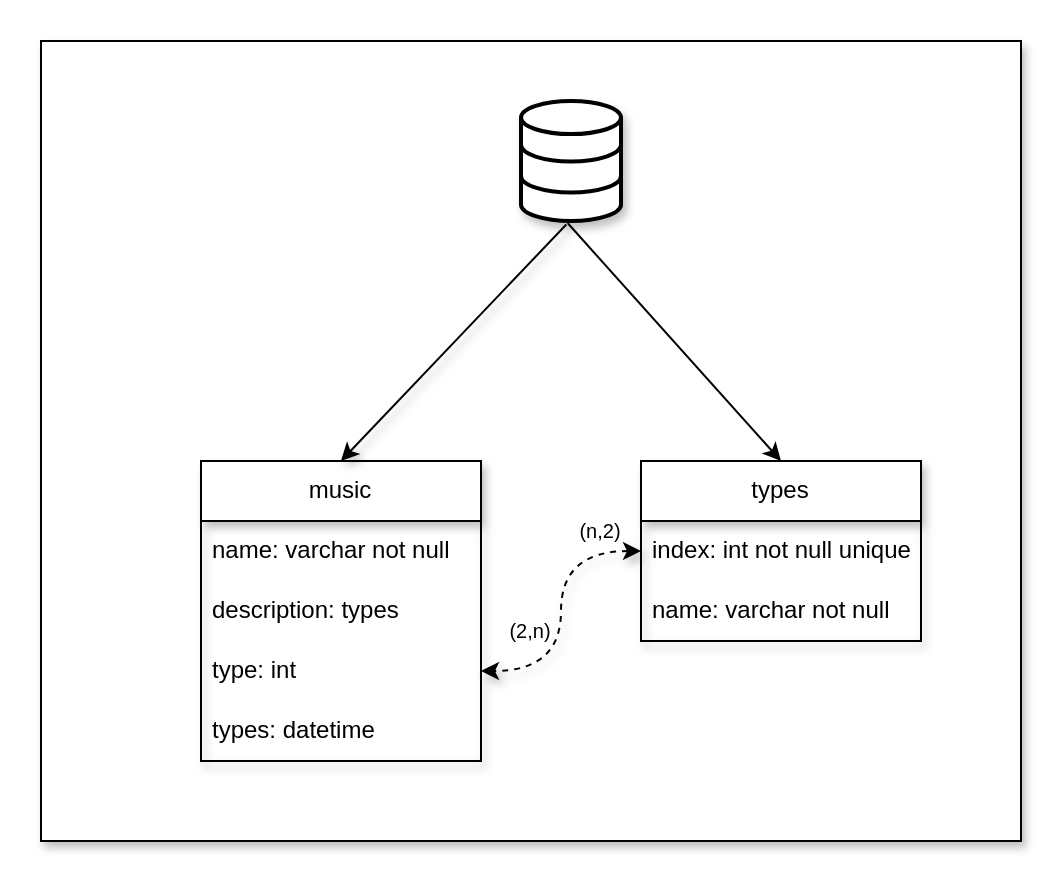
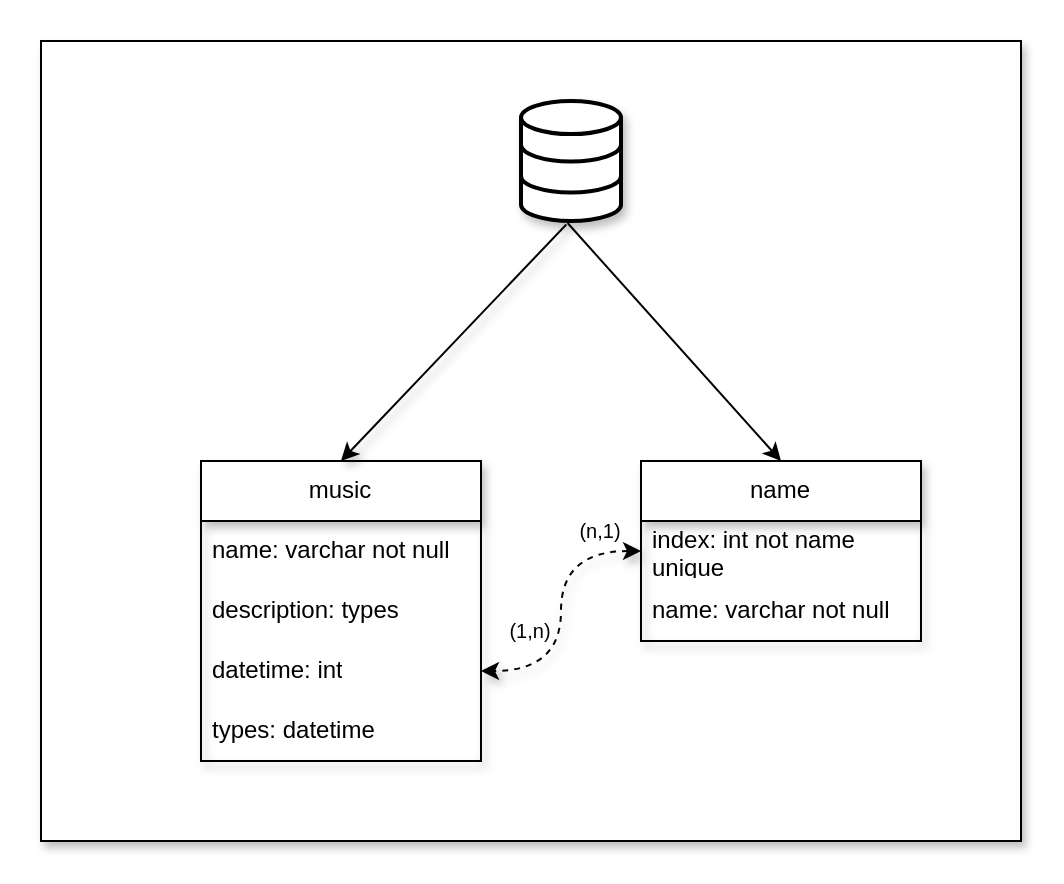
- <mxCell id="10" value="types" style="swimlane;fontStyle=0;childLayout=stackLayout;horizontal=1;startSize=30;horizontalStack=0;resizeParent=1;resizeParentMax=0;resizeLast=0;collapsible=1;marginBottom=0;whiteSpace=wrap;html=1;shadow=1;" parent="1" vertex="1"><mxGeometry x="320" y="230" width="140" height="90" as="geometry" /></mxCell>
+ <mxCell id="10" value="name" style="swimlane;fontStyle=0;childLayout=stackLayout;horizontal=1;startSize=30;horizontalStack=0;resizeParent=1;resizeParentMax=0;resizeLast=0;collapsible=1;marginBottom=0;whiteSpace=wrap;html=1;shadow=1;" parent="1" vertex="1"><mxGeometry x="320" y="230" width="140" height="90" as="geometry" /></mxCell>
- <mxCell id="14" value="&lt;span style=&quot;font-size: 10px;&quot;&gt;(n,2)&lt;/span&gt;" style="text;html=1;align=center;verticalAlign=middle;whiteSpace=wrap;rounded=0;" parent="1" vertex="1"><mxGeometry x="270" y="250" width="60" height="30" as="geometry" /></mxCell>
+ <mxCell id="14" value="&lt;span style=&quot;font-size: 10px;&quot;&gt;(n,1)&lt;/span&gt;" style="text;html=1;align=center;verticalAlign=middle;whiteSpace=wrap;rounded=0;" parent="1" vertex="1"><mxGeometry x="270" y="250" width="60" height="30" as="geometry" /></mxCell>
- <mxCell id="11" value="index: int not null unique" style="text;strokeColor=none;fillColor=none;align=left;verticalAlign=middle;spacingLeft=4;spacingRight=4;overflow=hidden;points=[[0,0.5],[1,0.5]];portConstraint=eastwest;rotatable=0;whiteSpace=wrap;html=1;" parent="10" vertex="1"><mxGeometry y="30" width="140" height="30" as="geometry" /></mxCell>
+ <mxCell id="11" value="index: int not name unique" style="text;strokeColor=none;fillColor=none;align=left;verticalAlign=middle;spacingLeft=4;spacingRight=4;overflow=hidden;points=[[0,0.5],[1,0.5]];portConstraint=eastwest;rotatable=0;whiteSpace=wrap;html=1;" parent="10" vertex="1"><mxGeometry y="30" width="140" height="30" as="geometry" /></mxCell>
- <mxCell id="15" value="&lt;span style=&quot;font-size: 10px;&quot;&gt;(2,n)&lt;/span&gt;" style="text;html=1;align=center;verticalAlign=middle;whiteSpace=wrap;rounded=0;" parent="1" vertex="1"><mxGeometry x="235" y="300" width="60" height="30" as="geometry" /></mxCell>
+ <mxCell id="15" value="&lt;span style=&quot;font-size: 10px;&quot;&gt;(1,n)&lt;/span&gt;" style="text;html=1;align=center;verticalAlign=middle;whiteSpace=wrap;rounded=0;" parent="1" vertex="1"><mxGeometry x="235" y="300" width="60" height="30" as="geometry" /></mxCell>
- <mxCell id="7" value="type: int" style="text;strokeColor=none;fillColor=none;align=left;verticalAlign=middle;spacingLeft=4;spacingRight=4;overflow=hidden;points=[[0,0.5],[1,0.5]];portConstraint=eastwest;rotatable=0;whiteSpace=wrap;html=1;" parent="4" vertex="1"><mxGeometry y="90" width="140" height="30" as="geometry" /></mxCell>
+ <mxCell id="7" value="datetime: int" style="text;strokeColor=none;fillColor=none;align=left;verticalAlign=middle;spacingLeft=4;spacingRight=4;overflow=hidden;points=[[0,0.5],[1,0.5]];portConstraint=eastwest;rotatable=0;whiteSpace=wrap;html=1;" parent="4" vertex="1"><mxGeometry y="90" width="140" height="30" as="geometry" /></mxCell>
